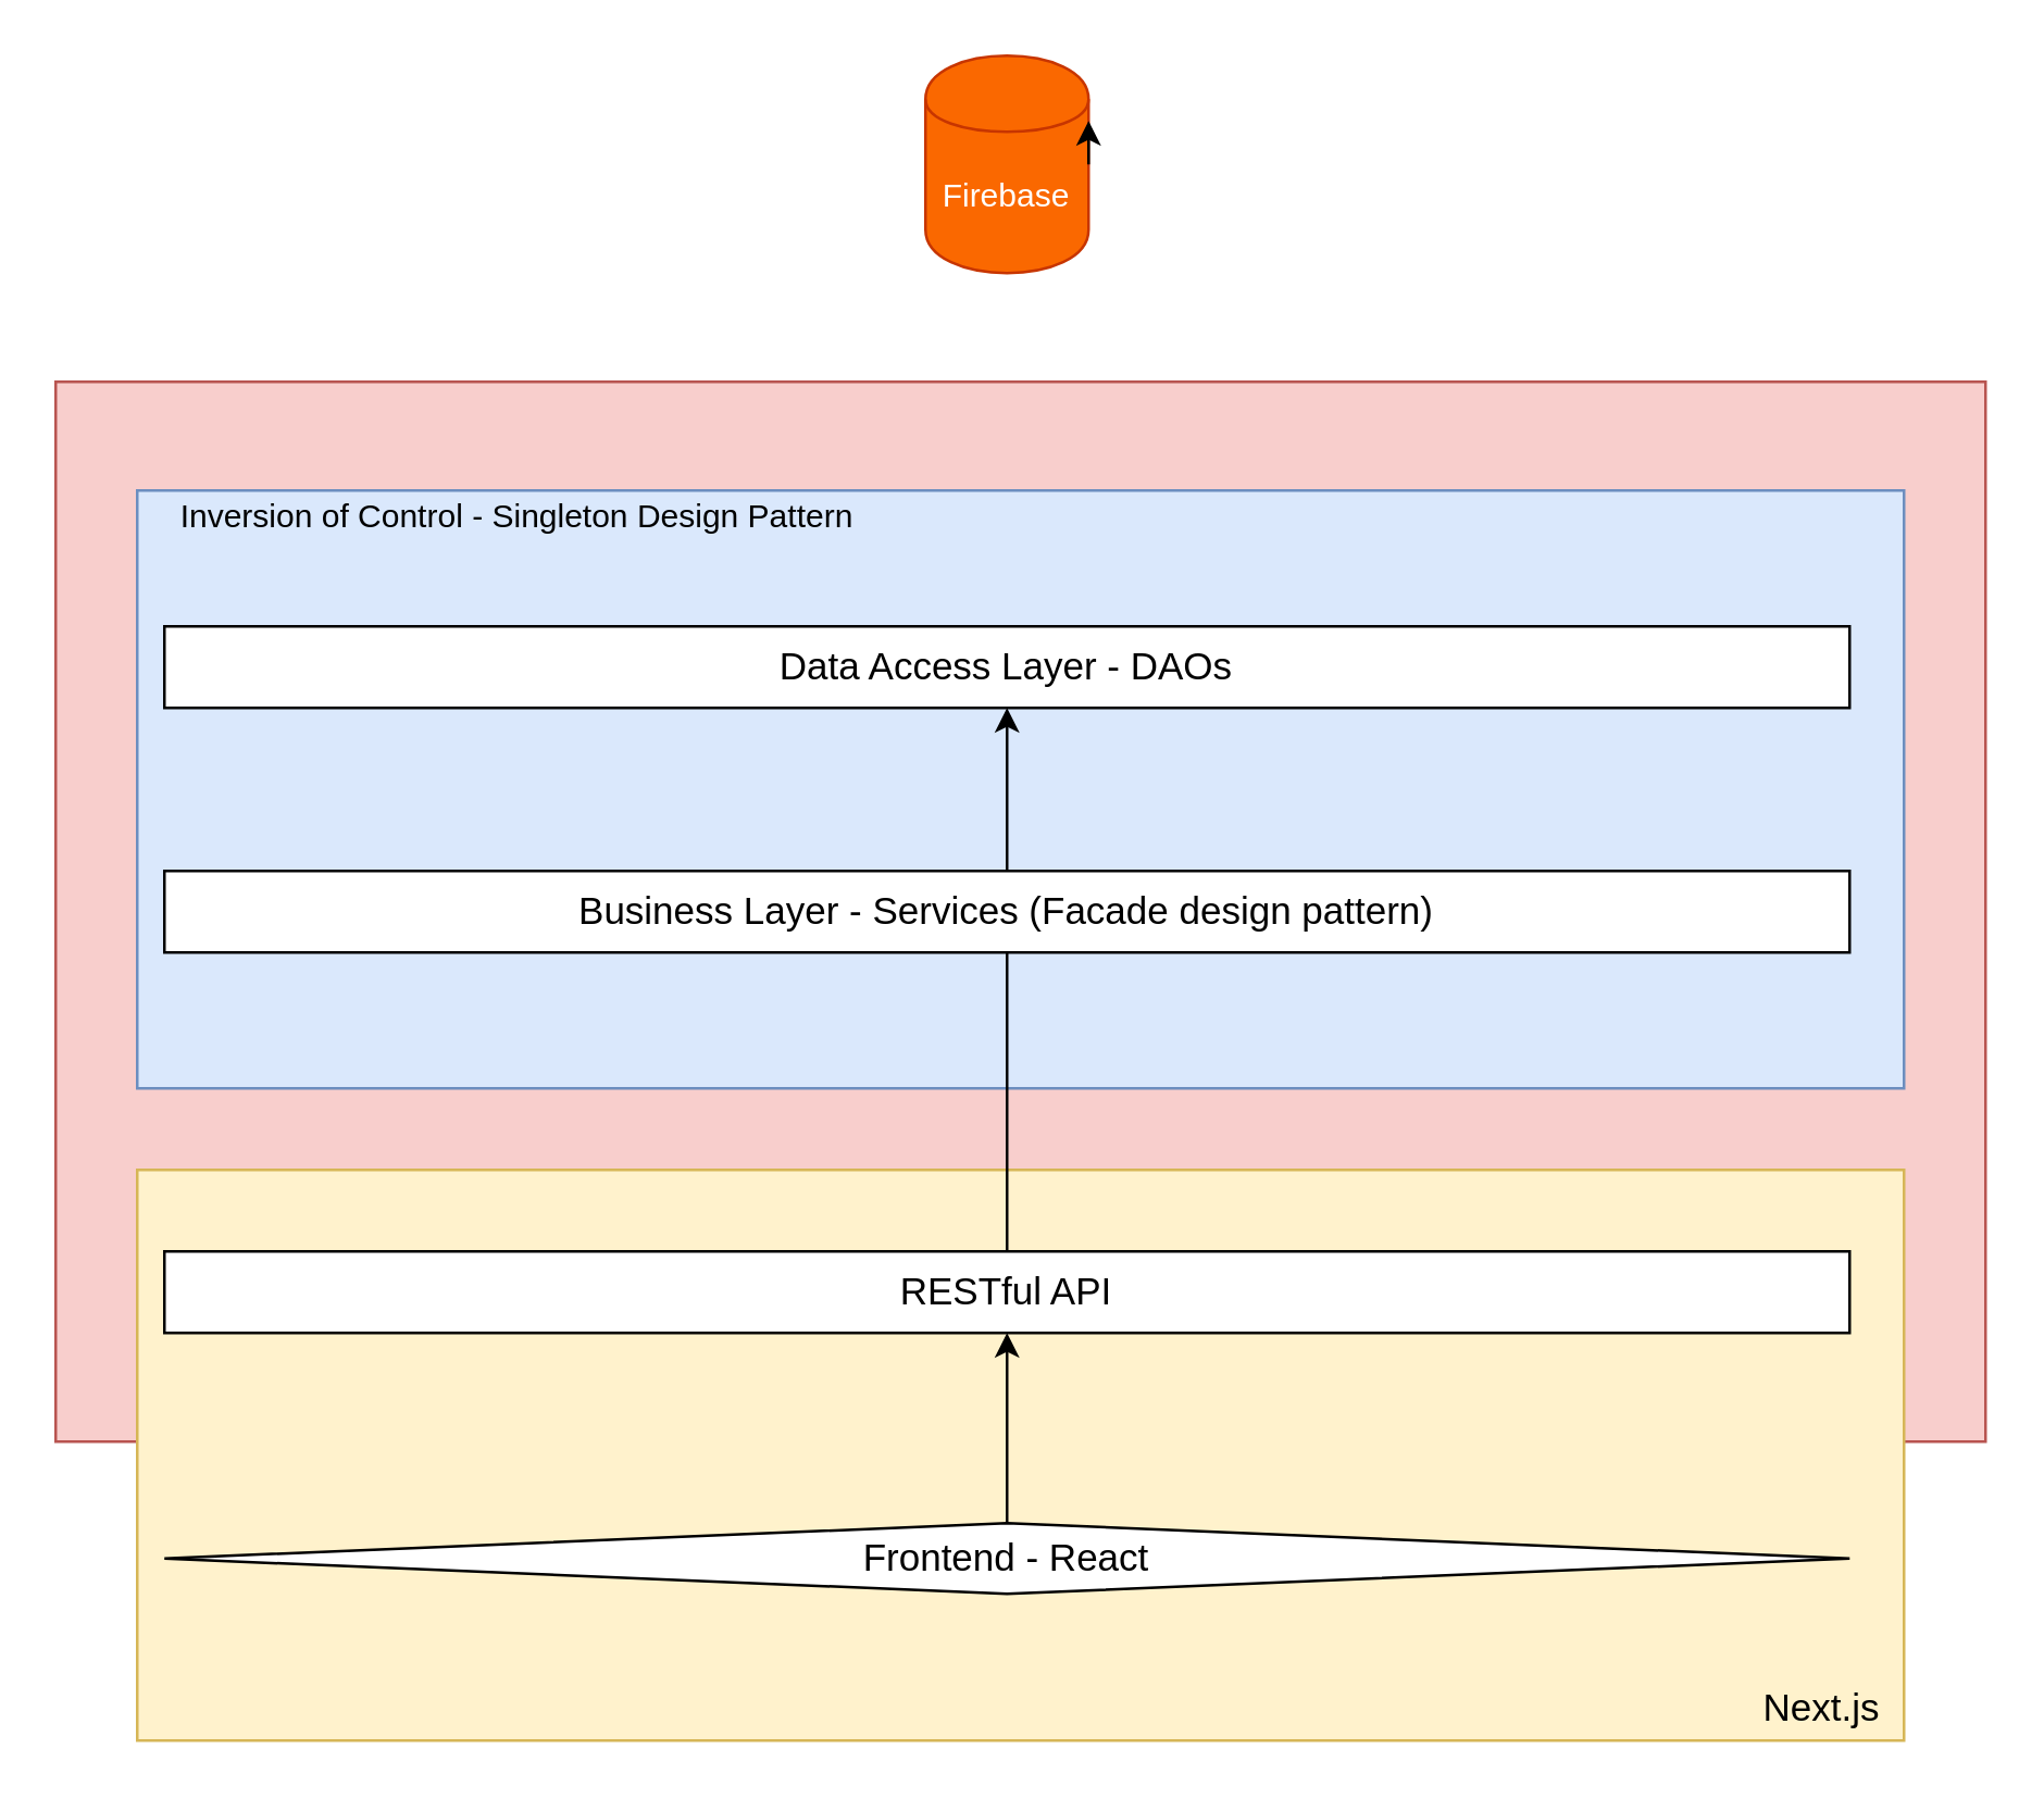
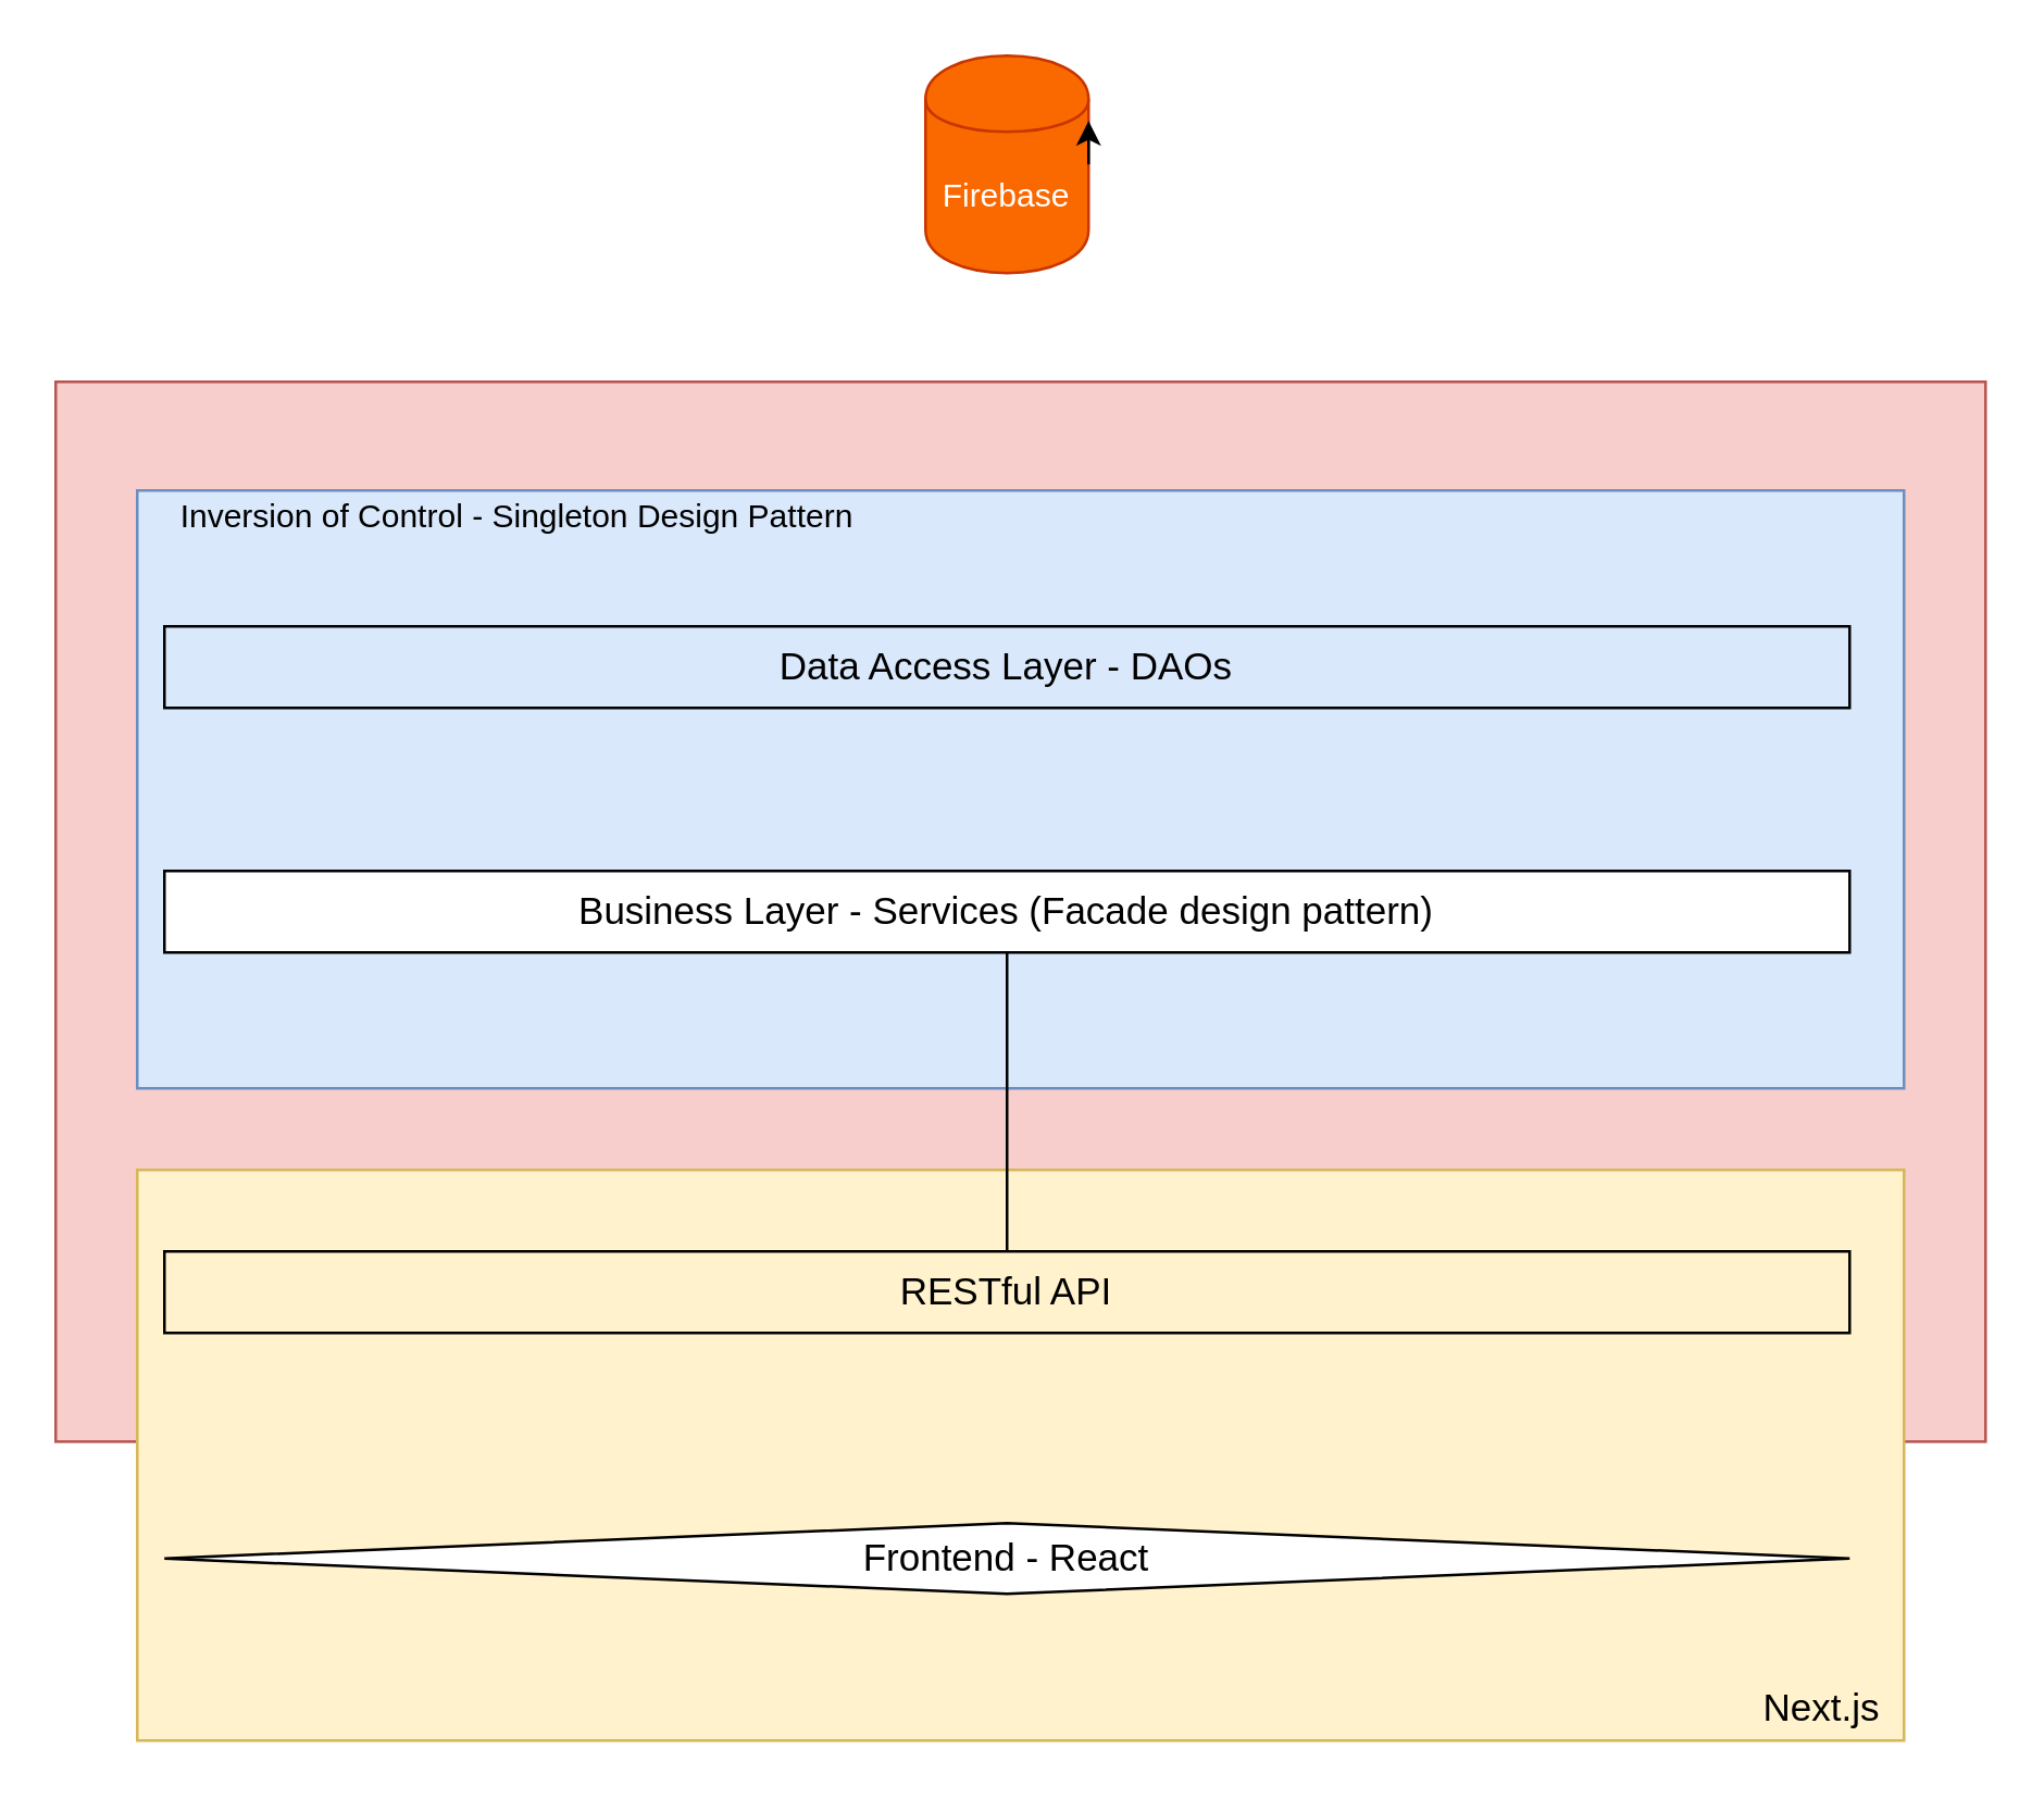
- <mxCell id="6" value="&lt;font style=&quot;font-size: 14px&quot;&gt;Data Access Layer - DAOs&lt;/font&gt;" style="rounded=0;whiteSpace=wrap;html=1;" vertex="1" parent="1"><mxGeometry x="60" y="230" width="620" height="30" as="geometry" /></mxCell>
+ <mxCell id="6" value="&lt;font style=&quot;font-size: 14px&quot;&gt;Data Access Layer - DAOs&lt;/font&gt;" style="rounded=0;whiteSpace=wrap;html=1;fillColor=#dae8fc;" vertex="1" parent="1"><mxGeometry x="60" y="230" width="620" height="30" as="geometry" /></mxCell>
- <mxCell id="7" style="edgeStyle=orthogonalEdgeStyle;rounded=0;orthogonalLoop=1;jettySize=auto;html=1;exitX=0.5;exitY=0;exitDx=0;exitDy=0;entryX=0.5;entryY=1;entryDx=0;entryDy=0;" edge="1" parent="1" source="8" target="6"><mxGeometry relative="1" as="geometry" /></mxCell>
- <mxCell id="10" value="&lt;font style=&quot;font-size: 14px&quot;&gt;RESTful API&lt;/font&gt;" style="rounded=0;whiteSpace=wrap;html=1;" vertex="1" parent="1"><mxGeometry x="60" y="460" width="620" height="30" as="geometry" /></mxCell>
+ <mxCell id="10" value="&lt;font style=&quot;font-size: 14px&quot;&gt;RESTful API&lt;/font&gt;" style="rounded=0;whiteSpace=wrap;html=1;fillColor=#fff2cc;" vertex="1" parent="1"><mxGeometry x="60" y="460" width="620" height="30" as="geometry" /></mxCell>
- <mxCell id="11" style="edgeStyle=orthogonalEdgeStyle;rounded=0;orthogonalLoop=1;jettySize=auto;html=1;exitX=0.5;exitY=0;exitDx=0;exitDy=0;entryX=0.5;entryY=1;entryDx=0;entryDy=0;" edge="1" parent="1" source="12" target="10"><mxGeometry relative="1" as="geometry" /></mxCell>
